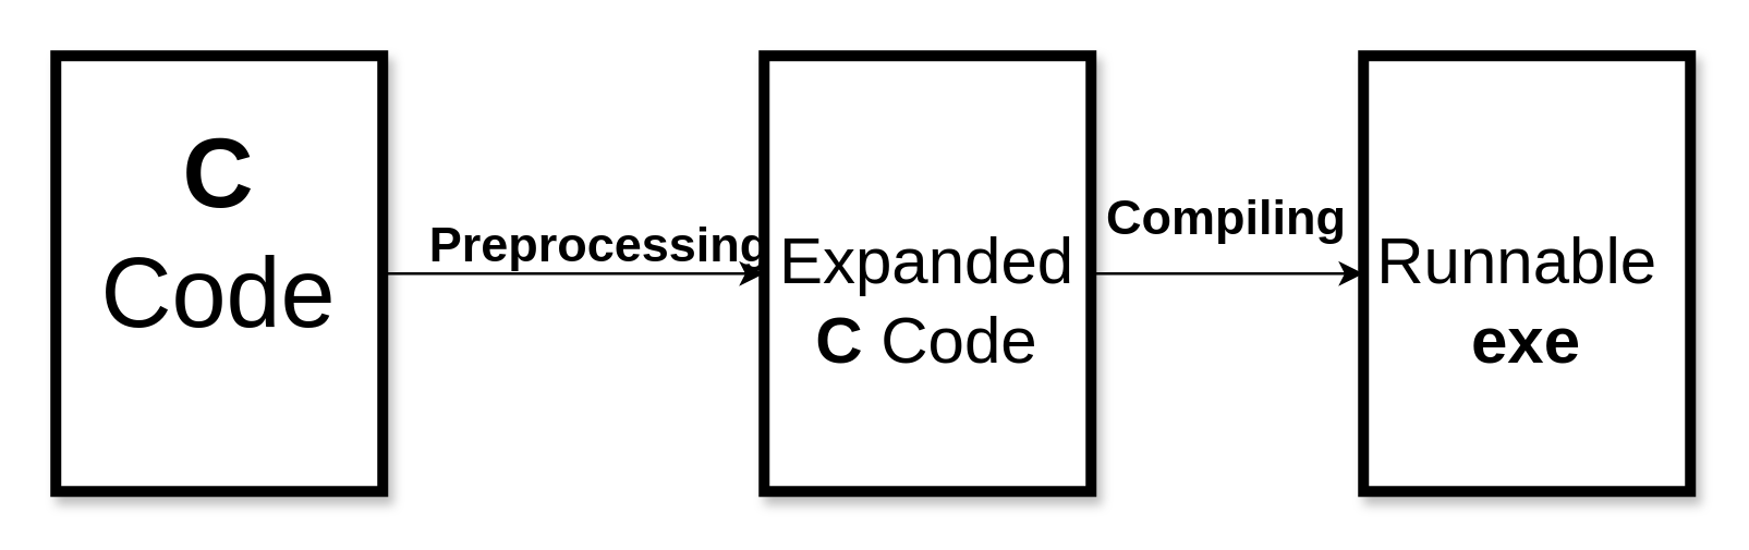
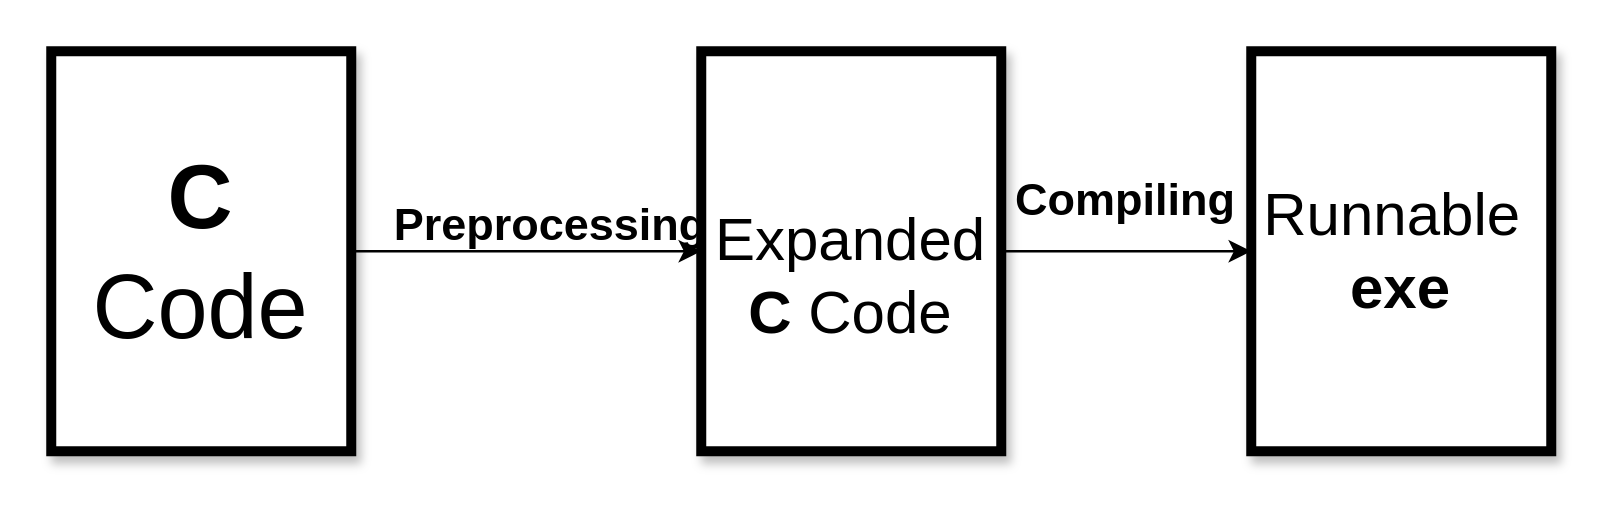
- <mxCell id="3" value="&lt;font style=&quot;font-size: 36px;&quot;&gt;&lt;b style=&quot;&quot;&gt;C&lt;/b&gt; Code&lt;/font&gt;" style="text;html=1;align=center;verticalAlign=middle;whiteSpace=wrap;rounded=0;" vertex="1" parent="1"><mxGeometry x="30" y="35" width="100" height="100" as="geometry" /></mxCell>
+ <mxCell id="3" value="&lt;font style=&quot;font-size: 36px;&quot;&gt;&lt;b style=&quot;&quot;&gt;C&lt;/b&gt; Code&lt;/font&gt;" style="text;html=1;align=center;verticalAlign=middle;whiteSpace=wrap;rounded=0;" vertex="1" parent="1"><mxGeometry x="30" y="50" width="100" height="100" as="geometry" /></mxCell>
- <mxCell id="9" value="&lt;span style=&quot;font-size: 24px;&quot;&gt;Runnable&amp;nbsp;&lt;/span&gt;&lt;div&gt;&lt;span style=&quot;font-size: 24px;&quot;&gt;&lt;b&gt;exe&lt;/b&gt;&lt;/span&gt;&lt;/div&gt;" style="text;html=1;align=center;verticalAlign=middle;whiteSpace=wrap;rounded=0;" vertex="1" parent="1"><mxGeometry x="510" y="60" width="100" height="100" as="geometry" /></mxCell>
+ <mxCell id="9" value="&lt;span style=&quot;font-size: 24px;&quot;&gt;Runnable&amp;nbsp;&lt;/span&gt;&lt;div&gt;&lt;span style=&quot;font-size: 24px;&quot;&gt;&lt;b&gt;exe&lt;/b&gt;&lt;/span&gt;&lt;/div&gt;" style="text;html=1;align=center;verticalAlign=middle;whiteSpace=wrap;rounded=0;" vertex="1" parent="1"><mxGeometry x="510" y="50" width="100" height="100" as="geometry" /></mxCell>
